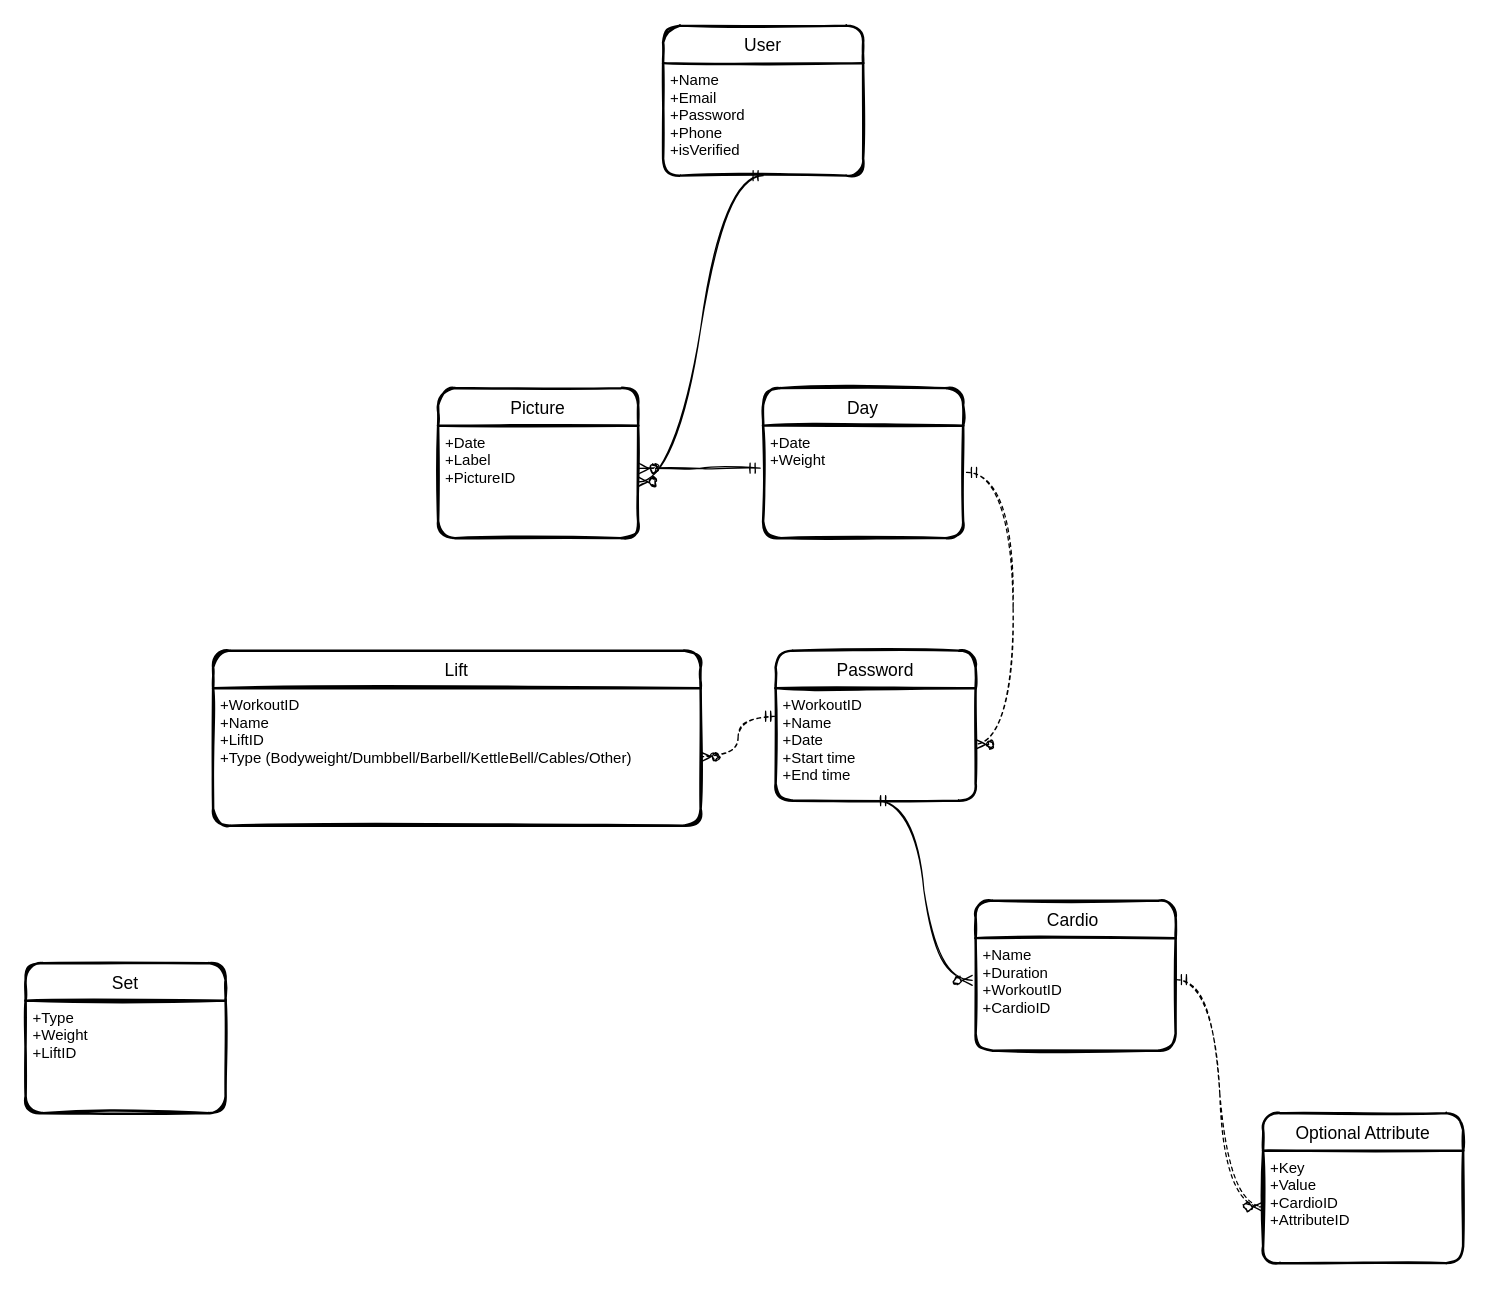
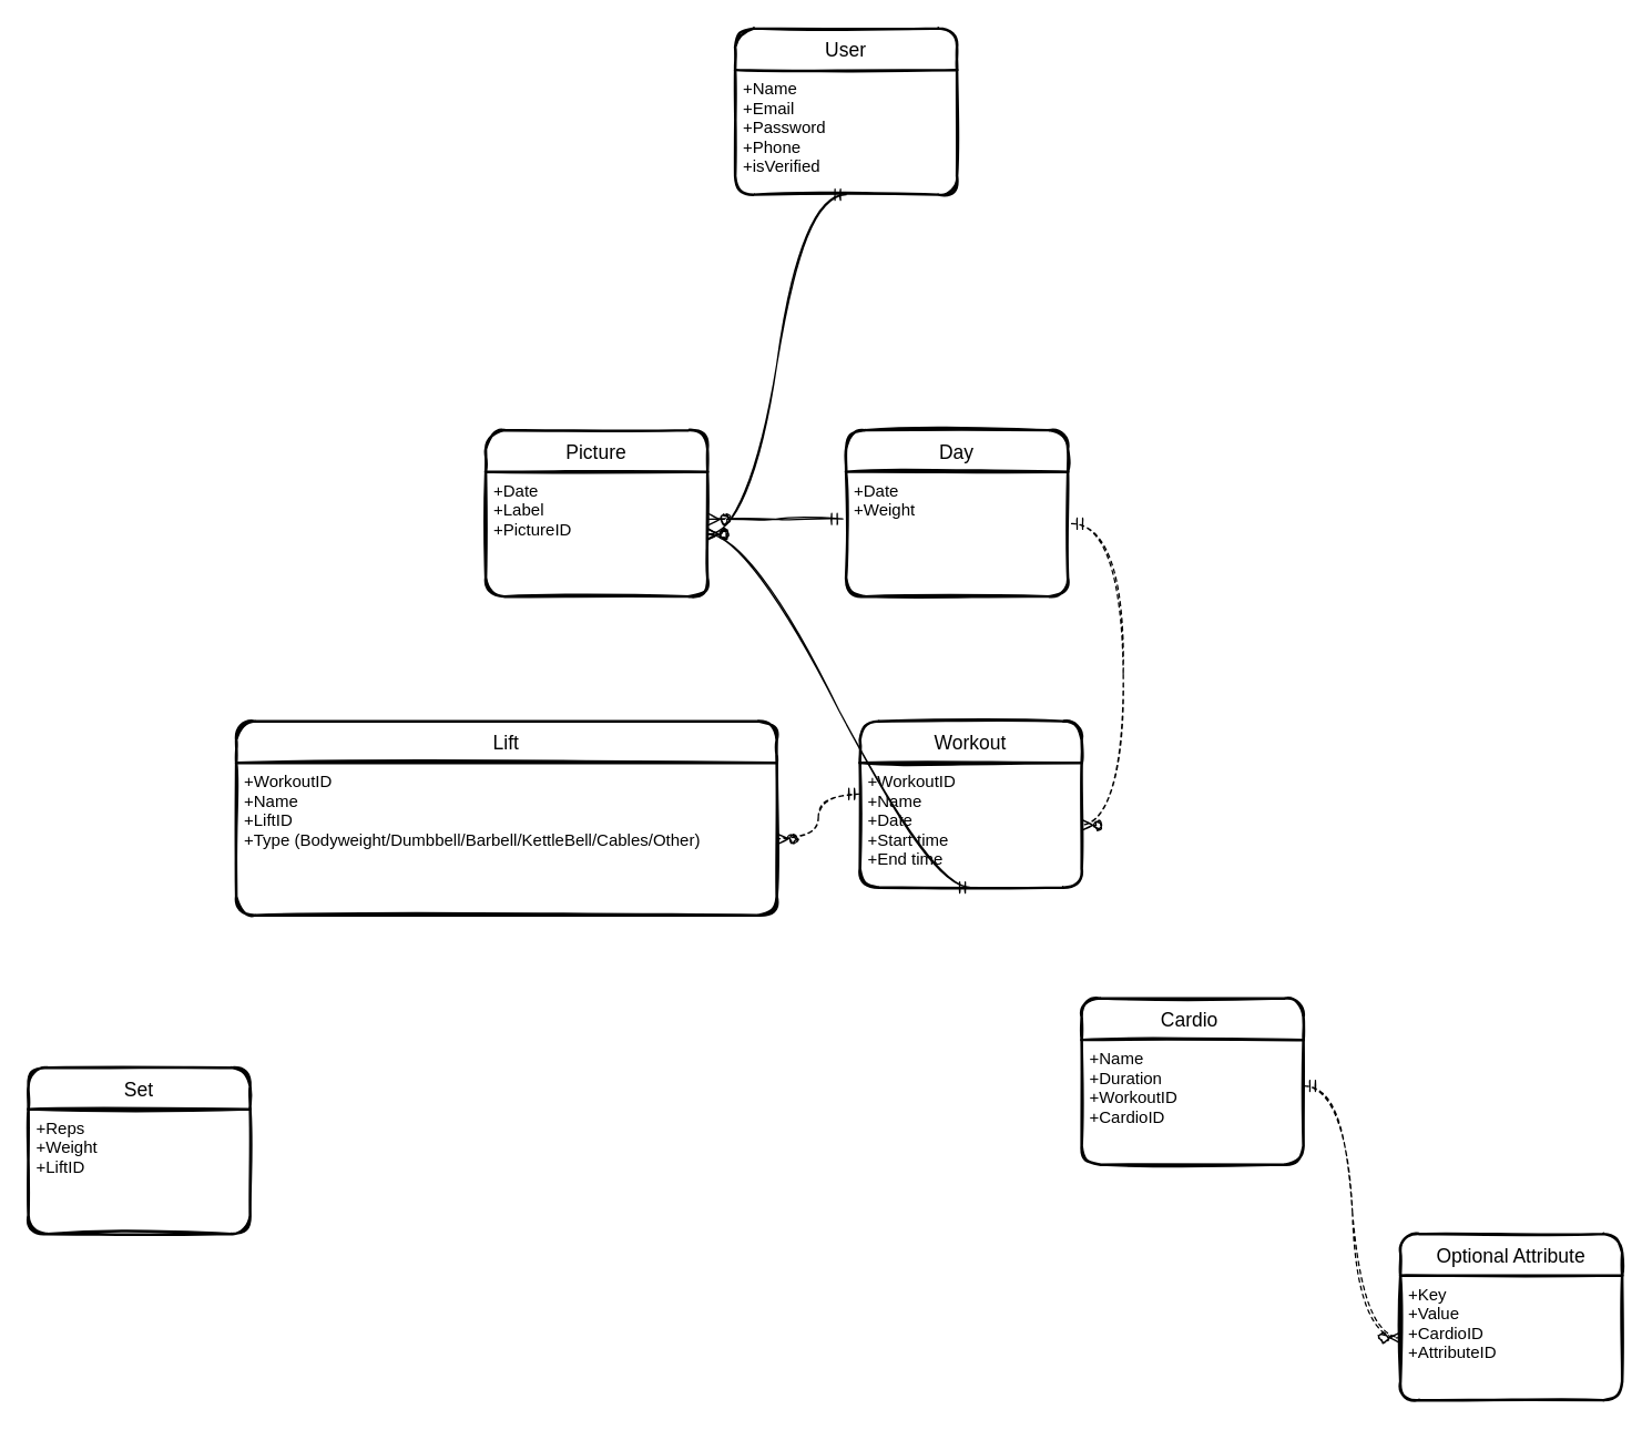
- <mxCell id="6" value="Password" style="swimlane;childLayout=stackLayout;horizontal=1;startSize=30;horizontalStack=0;rounded=1;fontSize=14;fontStyle=0;strokeWidth=2;resizeParent=0;resizeLast=1;shadow=0;dashed=0;align=center;sketch=1;" parent="1" vertex="1"><mxGeometry x="620" y="520" width="160" height="120" as="geometry" /></mxCell>
+ <mxCell id="6" value="Workout" style="swimlane;childLayout=stackLayout;horizontal=1;startSize=30;horizontalStack=0;rounded=1;fontSize=14;fontStyle=0;strokeWidth=2;resizeParent=0;resizeLast=1;shadow=0;dashed=0;align=center;sketch=1;" parent="1" vertex="1"><mxGeometry x="620" y="520" width="160" height="120" as="geometry" /></mxCell>
- <mxCell id="16" value="" style="edgeStyle=entityRelationEdgeStyle;fontSize=12;html=1;endArrow=ERzeroToMany;startArrow=ERmandOne;rounded=1;exitX=0.5;exitY=1;exitDx=0;exitDy=0;entryX=-0.017;entryY=0.375;entryDx=0;entryDy=0;entryPerimeter=0;curved=1;sketch=1;" parent="1" source="7" target="15" edge="1"><mxGeometry width="100" height="100" relative="1" as="geometry"><mxPoint x="712.72" y="650" as="sourcePoint" /><mxPoint x="730" y="870" as="targetPoint" /></mxGeometry></mxCell>
+ <mxCell id="16" value="" style="edgeStyle=entityRelationEdgeStyle;fontSize=12;html=1;endArrow=ERzeroToMany;startArrow=ERmandOne;rounded=1;exitX=0.5;exitY=1;exitDx=0;exitDy=0;curved=1;sketch=1;" parent="1" source="7" target="12" edge="1"><mxGeometry width="100" height="100" relative="1" as="geometry"><mxPoint x="712.72" y="650" as="sourcePoint" /><mxPoint x="730" y="870" as="targetPoint" /></mxGeometry></mxCell>
- <mxCell id="5" value="+Type&#10;+Weight&#10;+LiftID" style="align=left;strokeColor=none;fillColor=none;spacingLeft=4;fontSize=12;verticalAlign=top;resizable=0;rotatable=0;part=1;rounded=1;sketch=1;" parent="4" vertex="1"><mxGeometry y="30" width="160" height="90" as="geometry" /></mxCell>
+ <mxCell id="5" value="+Reps&#10;+Weight&#10;+LiftID" style="align=left;strokeColor=none;fillColor=none;spacingLeft=4;fontSize=12;verticalAlign=top;resizable=0;rotatable=0;part=1;rounded=1;sketch=1;" parent="4" vertex="1"><mxGeometry y="30" width="160" height="90" as="geometry" /></mxCell>
